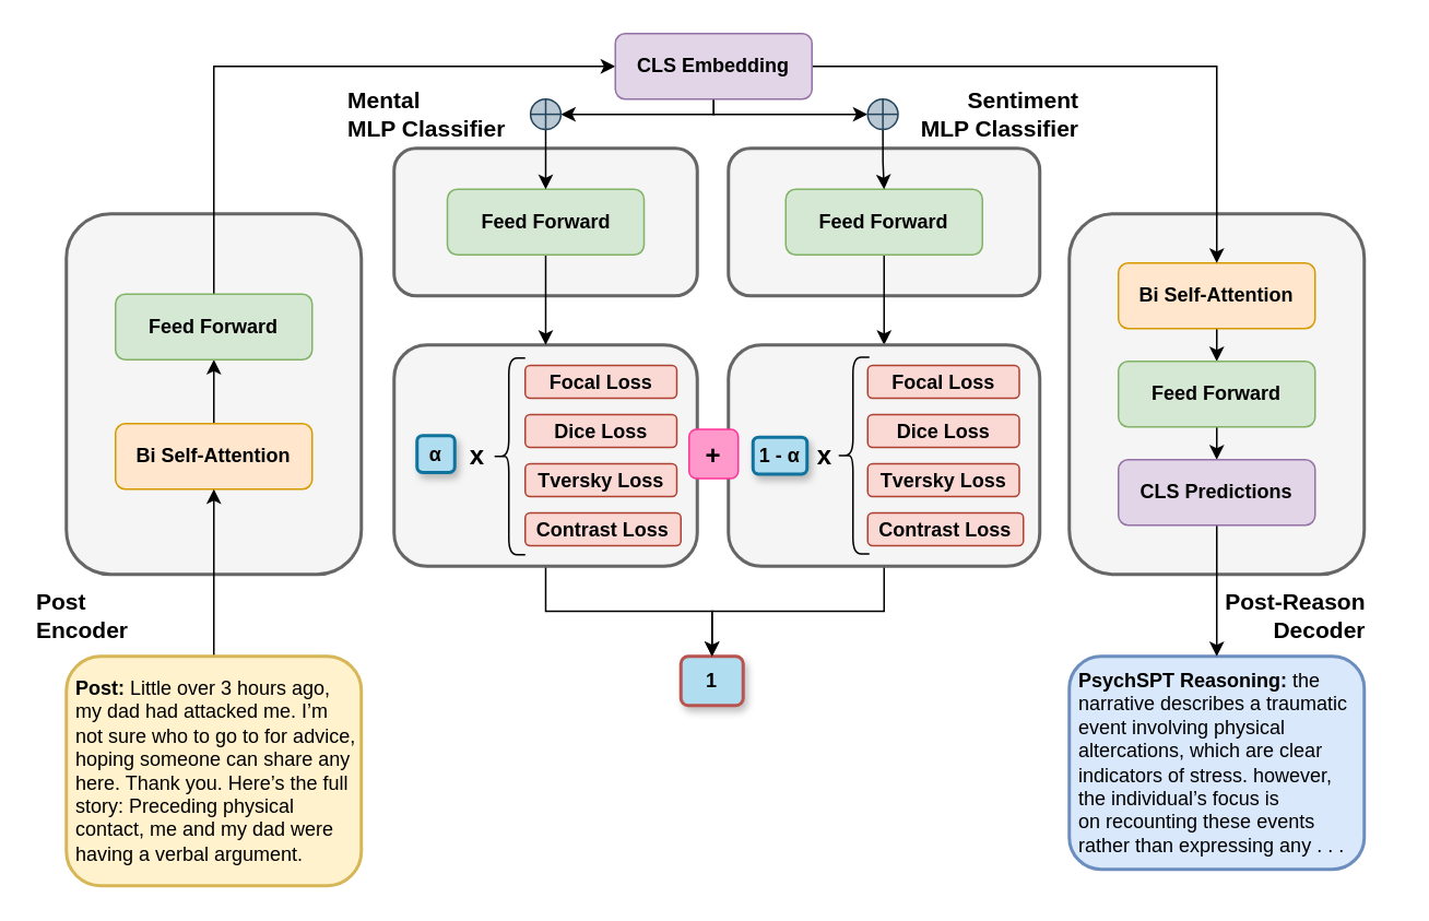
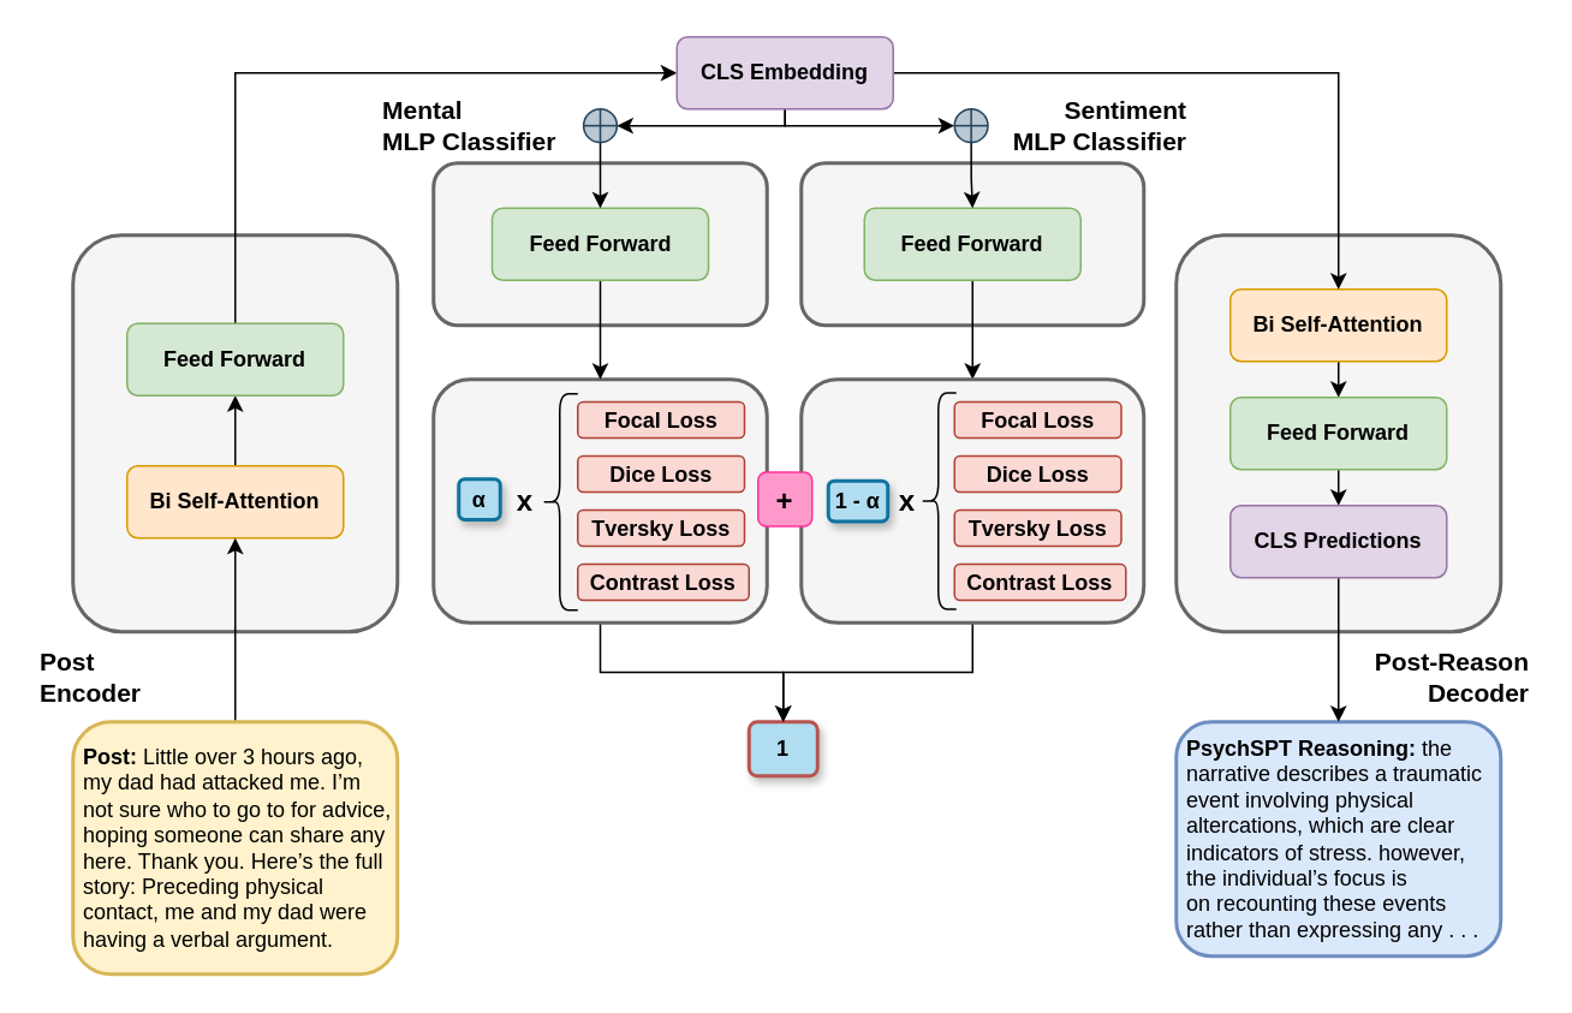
- <mxCell id="8" value="Post-Reason Decoder" style="text;strokeColor=none;align=right;fillColor=none;html=1;verticalAlign=middle;whiteSpace=wrap;rounded=0;fontStyle=1;fontSize=14;" vertex="1" parent="1"><mxGeometry x="705" y="360" width="130" height="30" as="geometry" /></mxCell>
+ <mxCell id="8" value="Post-Reason Decoder" style="text;strokeColor=none;align=right;fillColor=none;html=1;verticalAlign=middle;whiteSpace=wrap;rounded=0;fontStyle=1;fontSize=14;" vertex="1" parent="1"><mxGeometry x="720" y="360" width="130" height="30" as="geometry" /></mxCell>
